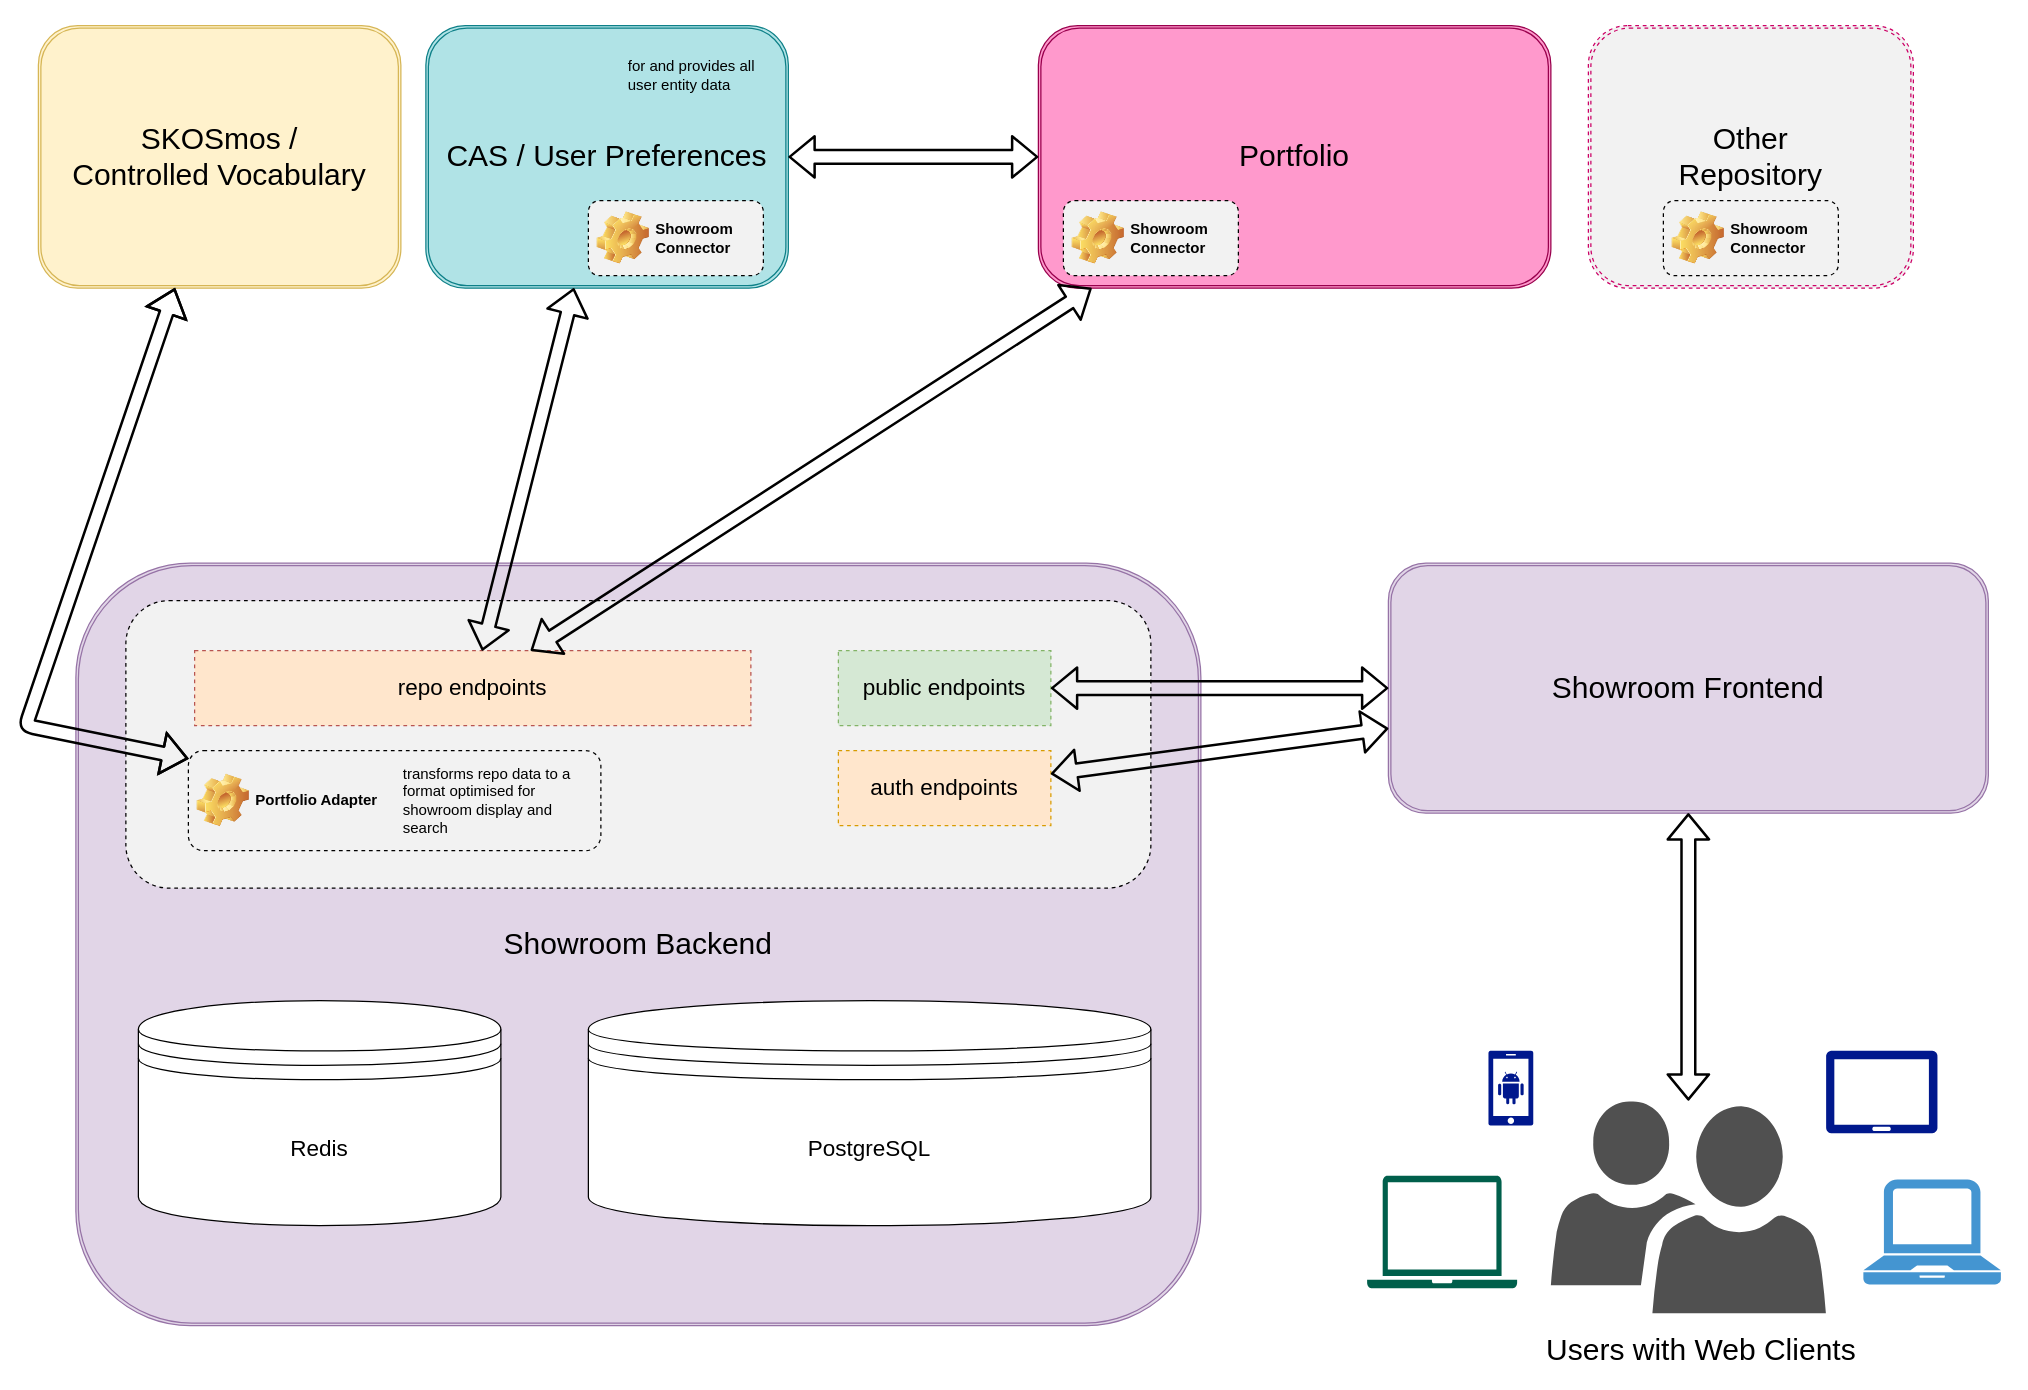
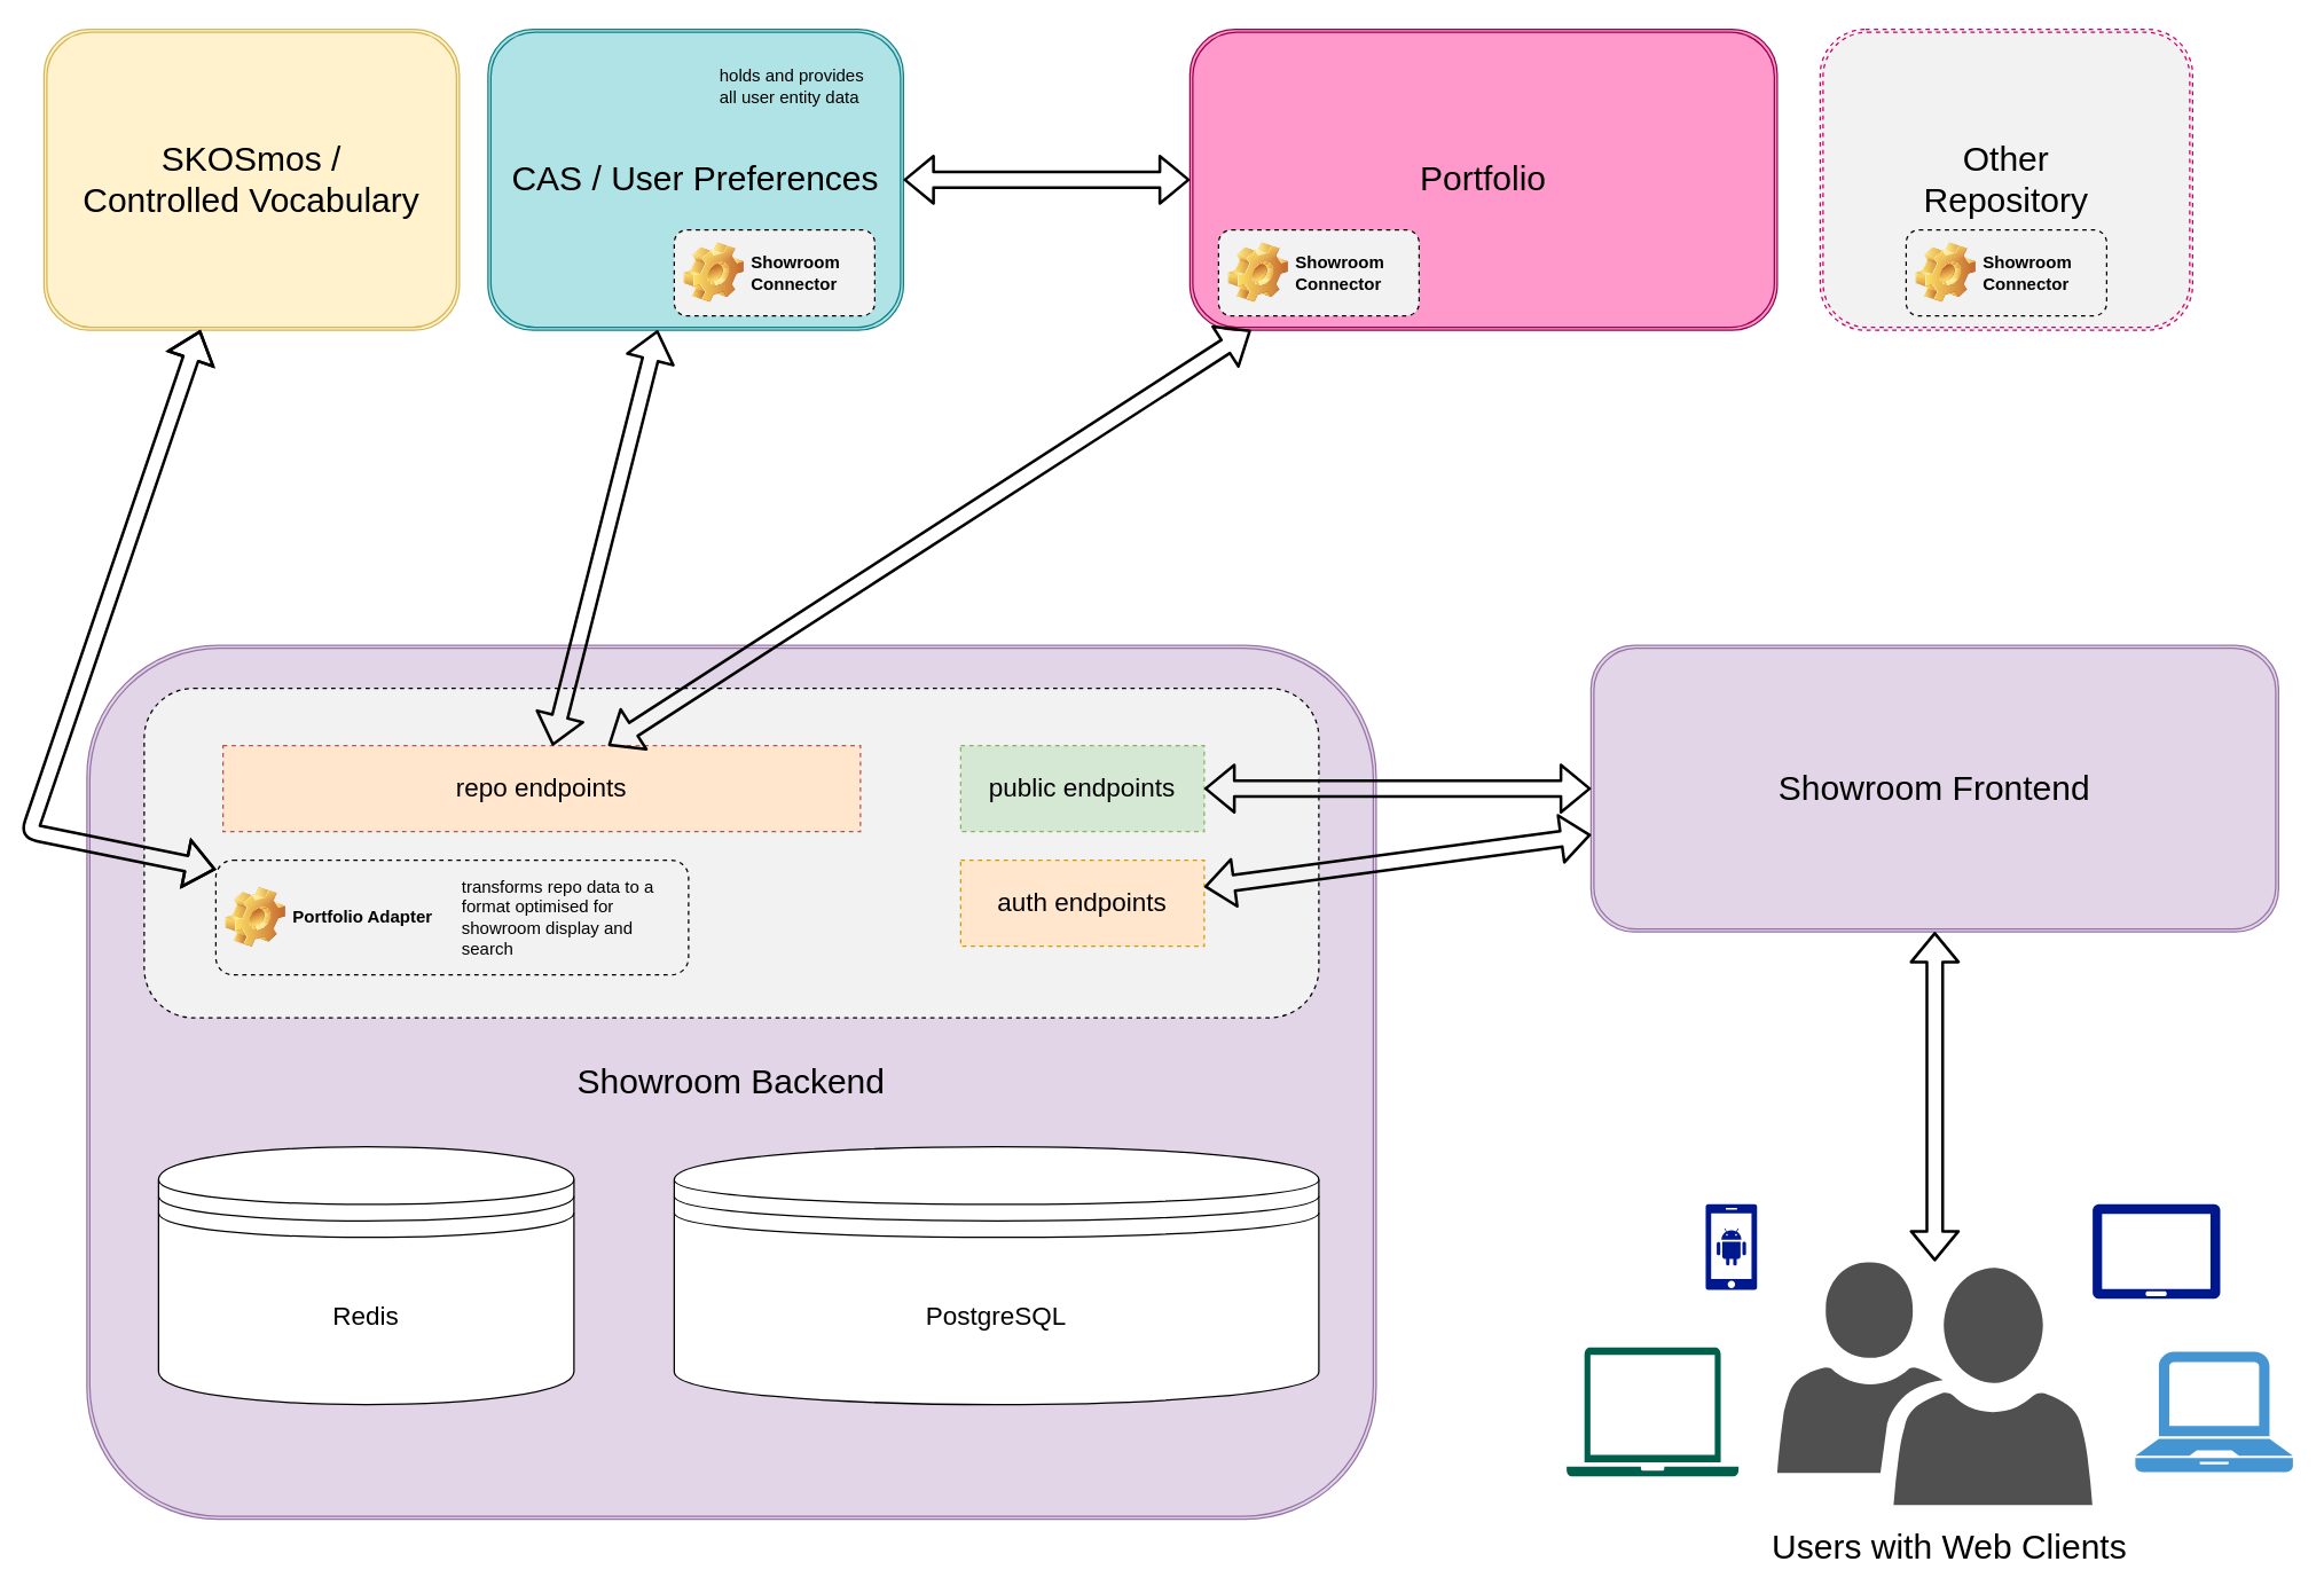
- <mxCell id="26" value="for and provides all user entity data" style="text;html=1;strokeColor=none;fillColor=none;align=left;verticalAlign=middle;whiteSpace=wrap;rounded=0;dashed=1;" parent="1" vertex="1"><mxGeometry x="500" y="30" width="115" height="60" as="geometry" /></mxCell>
+ <mxCell id="26" value="holds and provides all user entity data" style="text;html=1;strokeColor=none;fillColor=none;align=left;verticalAlign=middle;whiteSpace=wrap;rounded=0;dashed=1;" parent="1" vertex="1"><mxGeometry x="500" y="30" width="115" height="60" as="geometry" /></mxCell>
